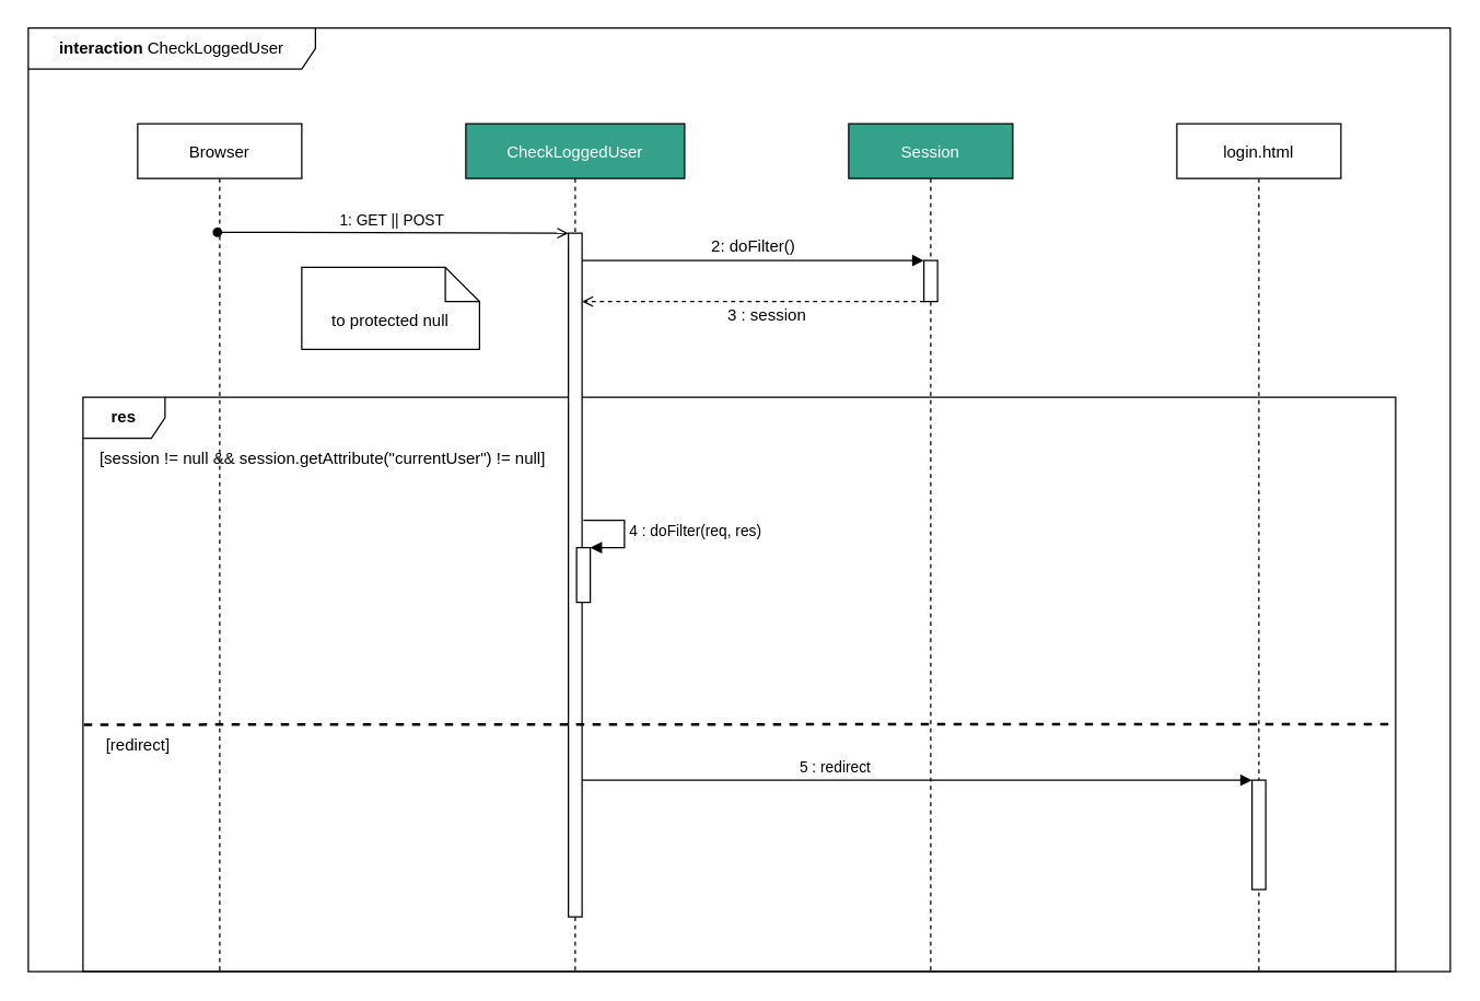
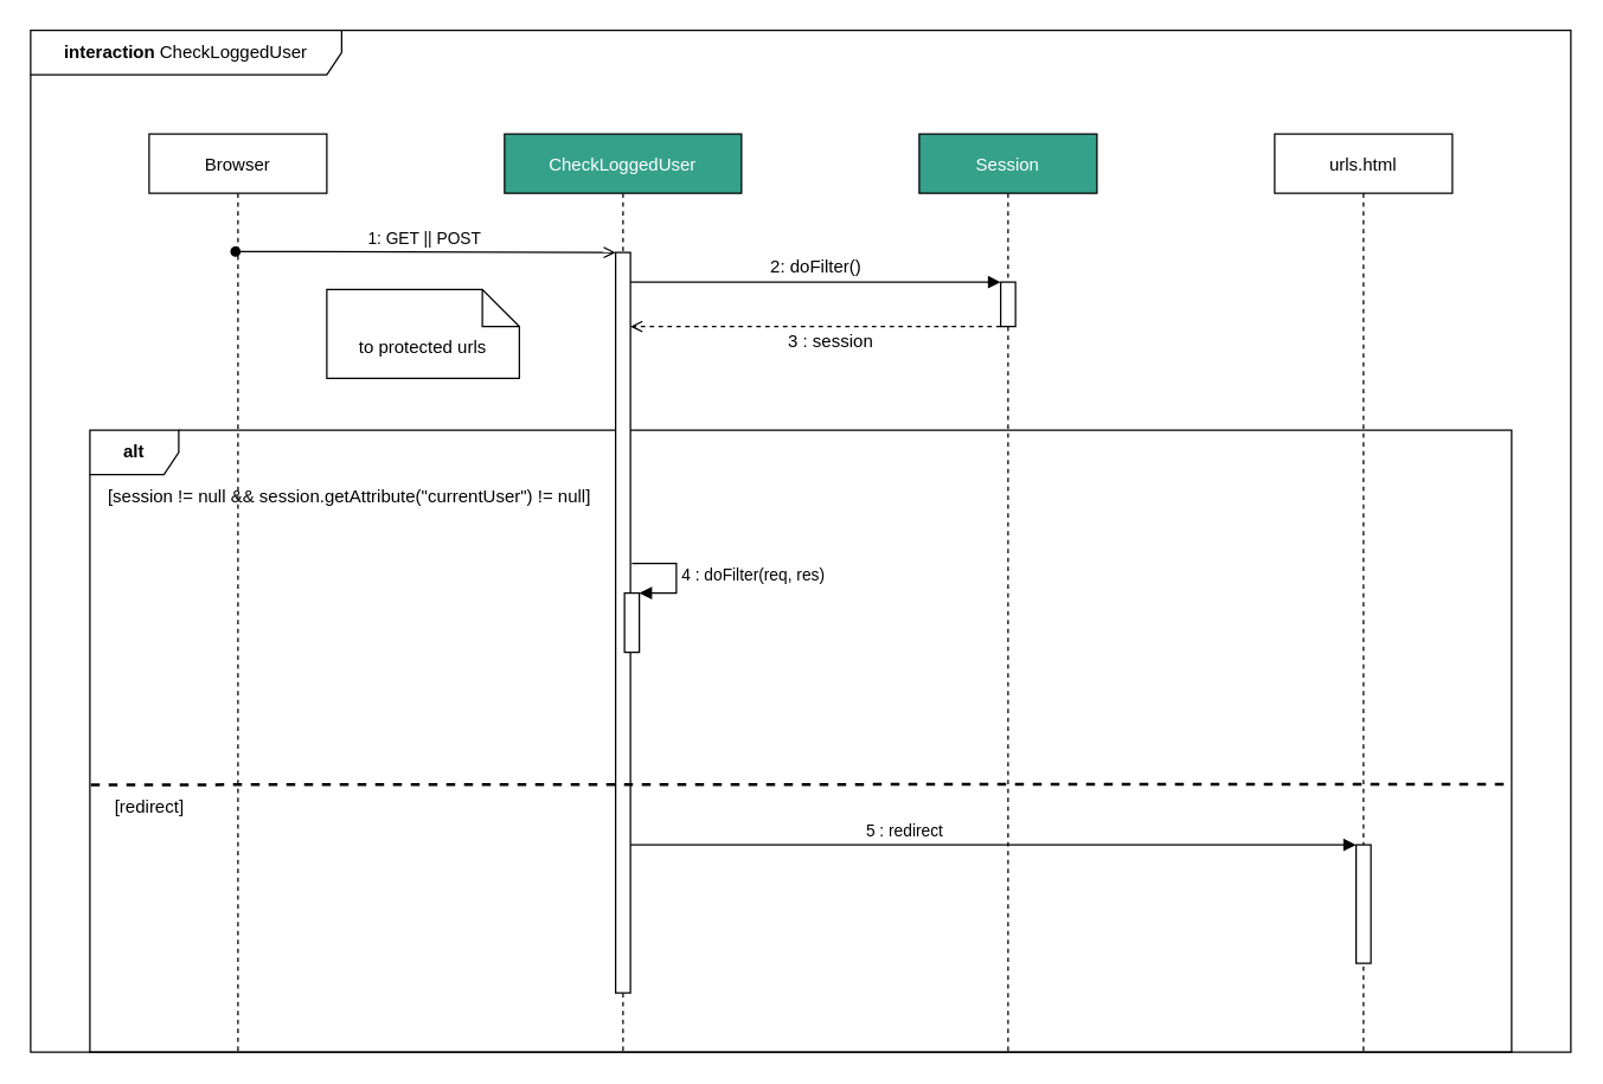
- <mxCell id="19" value="login.html" style="shape=umlLifeline;perimeter=lifelinePerimeter;container=1;collapsible=0;recursiveResize=0;rounded=0;shadow=0;strokeWidth=1;" parent="1" vertex="1"><mxGeometry x="860" y="90" width="120" height="620" as="geometry" /></mxCell>
+ <mxCell id="19" value="urls.html" style="shape=umlLifeline;perimeter=lifelinePerimeter;container=1;collapsible=0;recursiveResize=0;rounded=0;shadow=0;strokeWidth=1;" parent="1" vertex="1"><mxGeometry x="860" y="90" width="120" height="620" as="geometry" /></mxCell>
- <mxCell id="21" value="to protected null" style="shape=note2;boundedLbl=1;whiteSpace=wrap;html=1;size=25;verticalAlign=top;align=center;" parent="1" vertex="1"><mxGeometry x="220" y="195" width="130" height="60" as="geometry" /></mxCell>
+ <mxCell id="21" value="to protected urls" style="shape=note2;boundedLbl=1;whiteSpace=wrap;html=1;size=25;verticalAlign=top;align=center;" parent="1" vertex="1"><mxGeometry x="220" y="195" width="130" height="60" as="geometry" /></mxCell>
- <mxCell id="3" value="&lt;b&gt;res&lt;/b&gt;" style="shape=umlFrame;whiteSpace=wrap;html=1;" parent="1" vertex="1"><mxGeometry x="60" y="290" width="960" height="420" as="geometry" /></mxCell>
+ <mxCell id="3" value="&lt;b&gt;alt&lt;/b&gt;" style="shape=umlFrame;whiteSpace=wrap;html=1;" parent="1" vertex="1"><mxGeometry x="60" y="290" width="960" height="420" as="geometry" /></mxCell>
